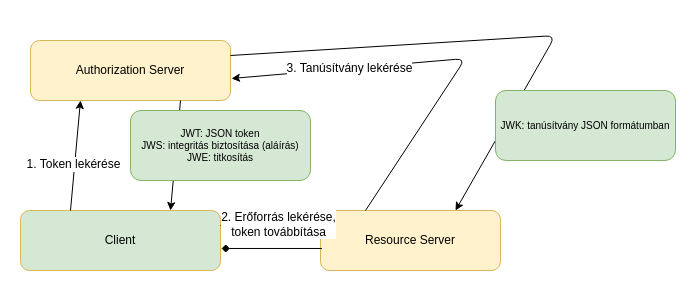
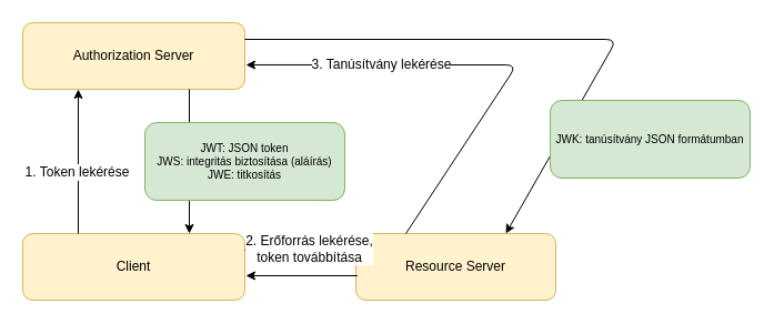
- <mxCell id="2" value="Authorization Server" style="rounded=1;whiteSpace=wrap;html=1;fillColor=#fff2cc;strokeColor=#d6b656;" vertex="1" parent="1"><mxGeometry x="30" y="40" width="200" height="60" as="geometry" /></mxCell>
+ <mxCell id="2" value="Authorization Server" style="rounded=1;whiteSpace=wrap;html=1;fillColor=#fff2cc;strokeColor=#d6b656;" vertex="1" parent="1"><mxGeometry x="20" y="20" width="200" height="60" as="geometry" /></mxCell>
- <mxCell id="4" value="Client" style="rounded=1;whiteSpace=wrap;html=1;fillColor=#d5e8d4;strokeColor=#d6b656;" vertex="1" parent="1"><mxGeometry x="20" y="210" width="200" height="60" as="geometry" /></mxCell>
+ <mxCell id="4" value="Client" style="rounded=1;whiteSpace=wrap;html=1;fillColor=#fff2cc;strokeColor=#d6b656;" vertex="1" parent="1"><mxGeometry x="20" y="210" width="200" height="60" as="geometry" /></mxCell>
- <mxCell id="11" value="" style="endArrow=diamond;html=1;fontSize=10;entryX=1.005;entryY=0.633;entryDx=0;entryDy=0;entryPerimeter=0;exitX=0.008;exitY=0.633;exitDx=0;exitDy=0;exitPerimeter=0;" edge="1" parent="1" source="3" target="4"><mxGeometry width="50" height="50" relative="1" as="geometry"><mxPoint x="250" y="540" as="sourcePoint" /><mxPoint x="300" y="490" as="targetPoint" /></mxGeometry></mxCell>
+ <mxCell id="11" value="" style="endArrow=classic;html=1;fontSize=10;entryX=1.005;entryY=0.633;entryDx=0;entryDy=0;entryPerimeter=0;exitX=0.008;exitY=0.633;exitDx=0;exitDy=0;exitPerimeter=0;" edge="1" parent="1" source="3" target="4"><mxGeometry width="50" height="50" relative="1" as="geometry"><mxPoint x="250" y="540" as="sourcePoint" /><mxPoint x="300" y="490" as="targetPoint" /></mxGeometry></mxCell>
